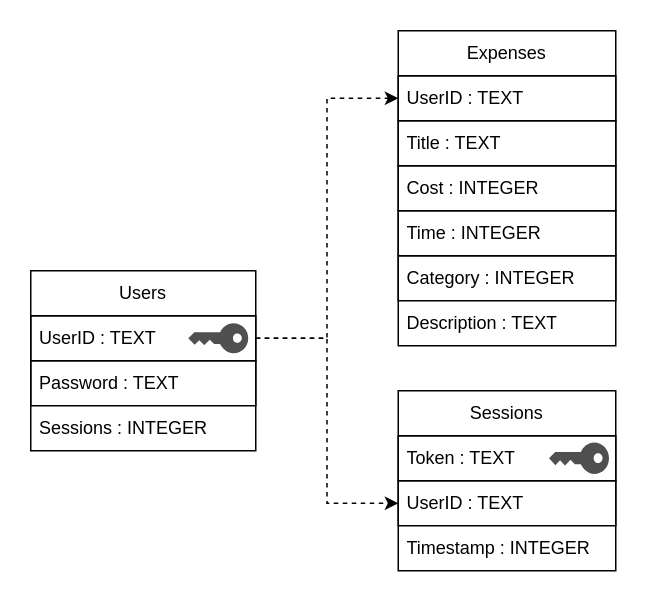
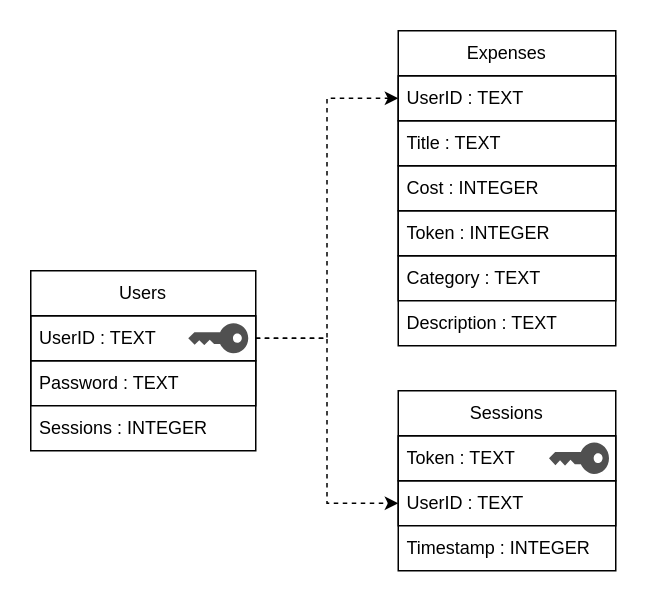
- <mxCell id="6" value="Time : INTEGER" style="text;strokeColor=default;fillColor=none;align=left;verticalAlign=middle;spacingLeft=4;spacingRight=4;overflow=hidden;points=[[0,0.5],[1,0.5]];portConstraint=eastwest;rotatable=0;whiteSpace=wrap;html=1;" vertex="1" parent="2"><mxGeometry y="120" width="145" height="30" as="geometry" /></mxCell>
+ <mxCell id="6" value="Token : INTEGER" style="text;strokeColor=default;fillColor=none;align=left;verticalAlign=middle;spacingLeft=4;spacingRight=4;overflow=hidden;points=[[0,0.5],[1,0.5]];portConstraint=eastwest;rotatable=0;whiteSpace=wrap;html=1;" vertex="1" parent="2"><mxGeometry y="120" width="145" height="30" as="geometry" /></mxCell>
- <mxCell id="7" value="Category : INTEGER" style="text;strokeColor=default;fillColor=none;align=left;verticalAlign=middle;spacingLeft=4;spacingRight=4;overflow=hidden;points=[[0,0.5],[1,0.5]];portConstraint=eastwest;rotatable=0;whiteSpace=wrap;html=1;" vertex="1" parent="2"><mxGeometry y="150" width="145" height="30" as="geometry" /></mxCell>
+ <mxCell id="7" value="Category : TEXT" style="text;strokeColor=default;fillColor=none;align=left;verticalAlign=middle;spacingLeft=4;spacingRight=4;overflow=hidden;points=[[0,0.5],[1,0.5]];portConstraint=eastwest;rotatable=0;whiteSpace=wrap;html=1;" vertex="1" parent="2"><mxGeometry y="150" width="145" height="30" as="geometry" /></mxCell>
